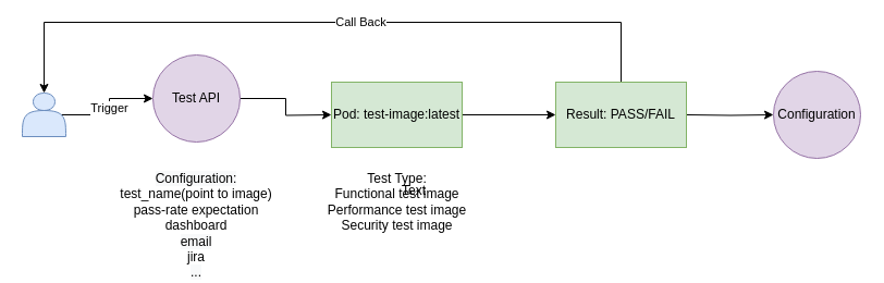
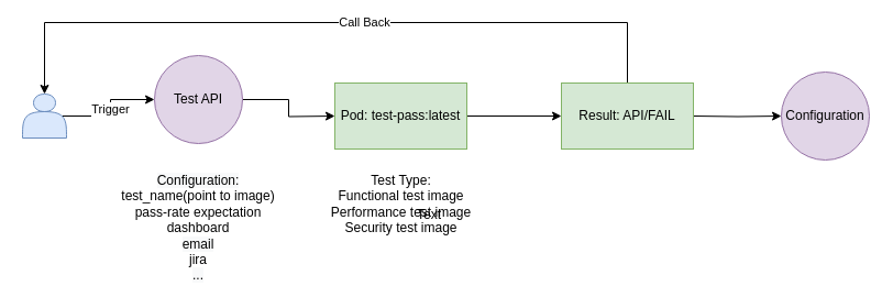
- <mxCell id="11" value="&lt;span style=&quot;font-family: &amp;#34;helvetica&amp;#34;&quot;&gt;Pod: test-image:latest&lt;/span&gt;" style="rounded=0;whiteSpace=wrap;html=1;fillColor=#d5e8d4;strokeColor=#82b366;" vertex="1" parent="1"><mxGeometry x="304" y="75" width="120" height="60" as="geometry" /></mxCell>
+ <mxCell id="11" value="&lt;span style=&quot;font-family: &amp;#34;helvetica&amp;#34;&quot;&gt;Pod: test-pass:latest&lt;/span&gt;" style="rounded=0;whiteSpace=wrap;html=1;fillColor=#d5e8d4;strokeColor=#82b366;" vertex="1" parent="1"><mxGeometry x="304" y="75" width="120" height="60" as="geometry" /></mxCell>
- <mxCell id="14" value="Result: PASS/FAIL" style="rounded=0;whiteSpace=wrap;html=1;fillColor=#d5e8d4;strokeColor=#82b366;" vertex="1" parent="1"><mxGeometry x="510" y="75" width="120" height="60" as="geometry" /></mxCell>
+ <mxCell id="14" value="Result: API/FAIL" style="rounded=0;whiteSpace=wrap;html=1;fillColor=#d5e8d4;strokeColor=#82b366;" vertex="1" parent="1"><mxGeometry x="510" y="75" width="120" height="60" as="geometry" /></mxCell>
- <mxCell id="15" value="Text" style="text;html=1;strokeColor=none;fillColor=none;align=center;verticalAlign=middle;whiteSpace=wrap;rounded=0;" vertex="1" parent="1"><mxGeometry x="350" y="160" width="60" height="30" as="geometry" /></mxCell>
+ <mxCell id="15" value="Text" style="text;html=1;strokeColor=none;fillColor=none;align=center;verticalAlign=middle;whiteSpace=wrap;rounded=0;" vertex="1" parent="1"><mxGeometry x="360" y="180" width="60" height="30" as="geometry" /></mxCell>
